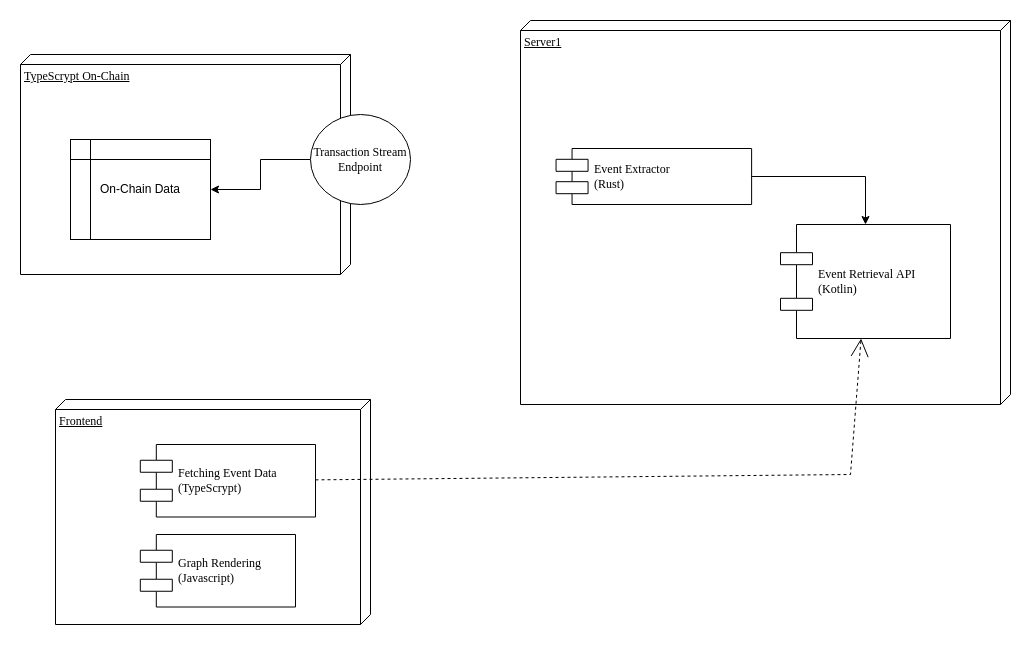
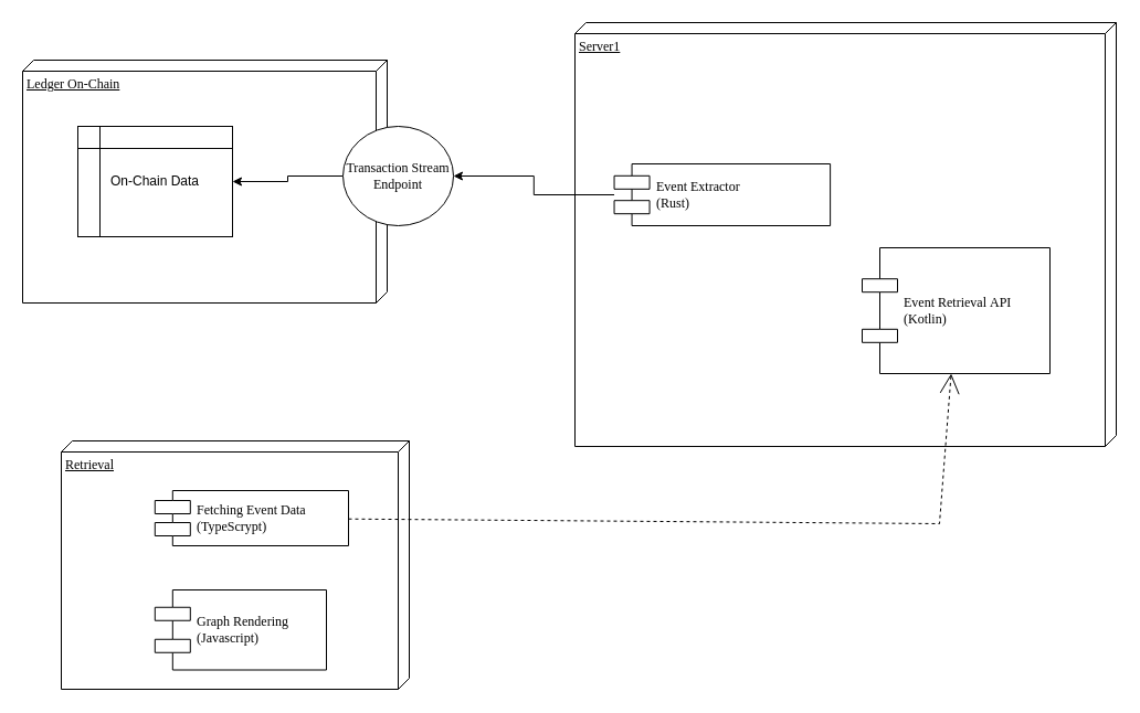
- <mxCell id="2" value="TypeScrypt On-Chain" style="verticalAlign=top;align=left;spacingTop=8;spacingLeft=2;spacingRight=12;shape=cube;size=10;direction=south;fontStyle=4;html=1;rounded=0;shadow=0;comic=0;labelBackgroundColor=none;strokeWidth=1;fontFamily=Verdana;fontSize=12;points=[[0,0,0,0,0],[0,0,0,0,200],[0,0,0,0,400],[0,0,0,5,405],[0,0,0,10,410],[0,0,0,105,0],[0,0,0,115,410],[0,0,0,210,0],[0,0,0,215,5],[0,0,0,220,10],[0,0,0,220,210],[1,1,0,0,0]];" parent="1" vertex="1"><mxGeometry x="20" y="54" width="330" height="220" as="geometry" /></mxCell>
+ <mxCell id="2" value="Ledger On-Chain" style="verticalAlign=top;align=left;spacingTop=8;spacingLeft=2;spacingRight=12;shape=cube;size=10;direction=south;fontStyle=4;html=1;rounded=0;shadow=0;comic=0;labelBackgroundColor=none;strokeWidth=1;fontFamily=Verdana;fontSize=12;points=[[0,0,0,0,0],[0,0,0,0,200],[0,0,0,0,400],[0,0,0,5,405],[0,0,0,10,410],[0,0,0,105,0],[0,0,0,115,410],[0,0,0,210,0],[0,0,0,215,5],[0,0,0,220,10],[0,0,0,220,210],[1,1,0,0,0]];" parent="1" vertex="1"><mxGeometry x="20" y="54" width="330" height="220" as="geometry" /></mxCell>
- <mxCell id="13" style="edgeStyle=orthogonalEdgeStyle;rounded=0;orthogonalLoop=1;jettySize=auto;html=1;" edge="1" parent="1" source="11" target="10"><mxGeometry relative="1" as="geometry"><mxPoint x="450" y="244" as="targetPoint" /></mxGeometry></mxCell>
+ <mxCell id="13" style="edgeStyle=orthogonalEdgeStyle;rounded=0;orthogonalLoop=1;jettySize=auto;html=1;" edge="1" parent="1" source="11" target="14"><mxGeometry relative="1" as="geometry"><mxPoint x="450" y="244" as="targetPoint" /></mxGeometry></mxCell>
- <mxCell id="3" value="On-Chain Data" style="shape=internalStorage;whiteSpace=wrap;html=1;backgroundOutline=1;" vertex="1" parent="1"><mxGeometry x="70" y="139" width="140" height="100" as="geometry" /></mxCell>
+ <mxCell id="3" value="On-Chain Data" style="shape=internalStorage;whiteSpace=wrap;html=1;backgroundOutline=1;" vertex="1" parent="1"><mxGeometry x="70" y="114" width="140" height="100" as="geometry" /></mxCell>
- <mxCell id="5" value="Frontend" style="verticalAlign=top;align=left;spacingTop=8;spacingLeft=2;spacingRight=12;shape=cube;size=10;direction=south;fontStyle=4;html=1;rounded=0;shadow=0;comic=0;labelBackgroundColor=none;strokeWidth=1;fontFamily=Verdana;fontSize=12" parent="4" vertex="1"><mxGeometry width="315" height="225" as="geometry" /></mxCell>
+ <mxCell id="5" value="Retrieval" style="verticalAlign=top;align=left;spacingTop=8;spacingLeft=2;spacingRight=12;shape=cube;size=10;direction=south;fontStyle=4;html=1;rounded=0;shadow=0;comic=0;labelBackgroundColor=none;strokeWidth=1;fontFamily=Verdana;fontSize=12" parent="4" vertex="1"><mxGeometry width="315" height="225" as="geometry" /></mxCell>
- <mxCell id="6" value="Fetching Event Data&lt;div&gt;(TypeScrypt)&lt;/div&gt;" style="shape=component;align=left;spacingLeft=36;rounded=0;shadow=0;comic=0;labelBackgroundColor=none;strokeWidth=1;fontFamily=Verdana;fontSize=12;html=1;" parent="4" vertex="1"><mxGeometry x="84.81" y="45" width="175.19" height="72.5" as="geometry" /></mxCell>
+ <mxCell id="6" value="Fetching Event Data&lt;div&gt;(TypeScrypt)&lt;/div&gt;" style="shape=component;align=left;spacingLeft=36;rounded=0;shadow=0;comic=0;labelBackgroundColor=none;strokeWidth=1;fontFamily=Verdana;fontSize=12;html=1;" parent="4" vertex="1"><mxGeometry x="84.81" y="45" width="175.19" height="50" as="geometry" /></mxCell>
